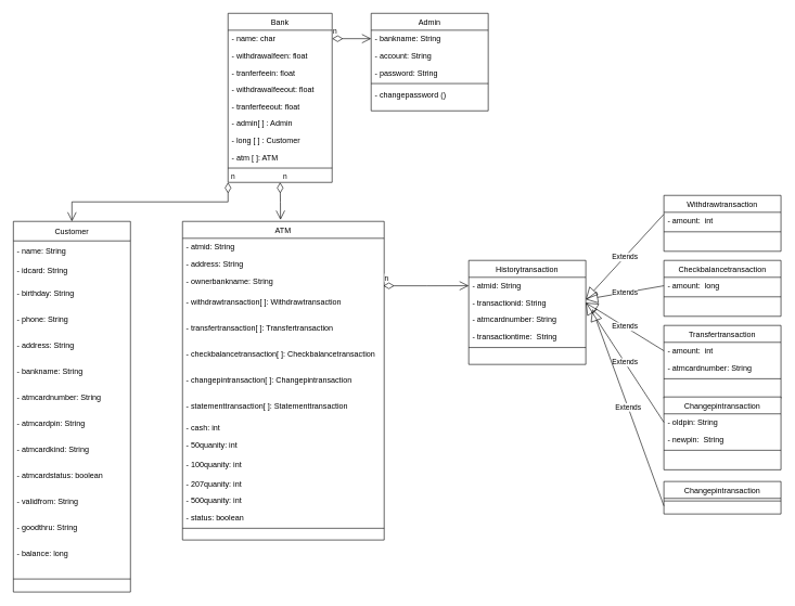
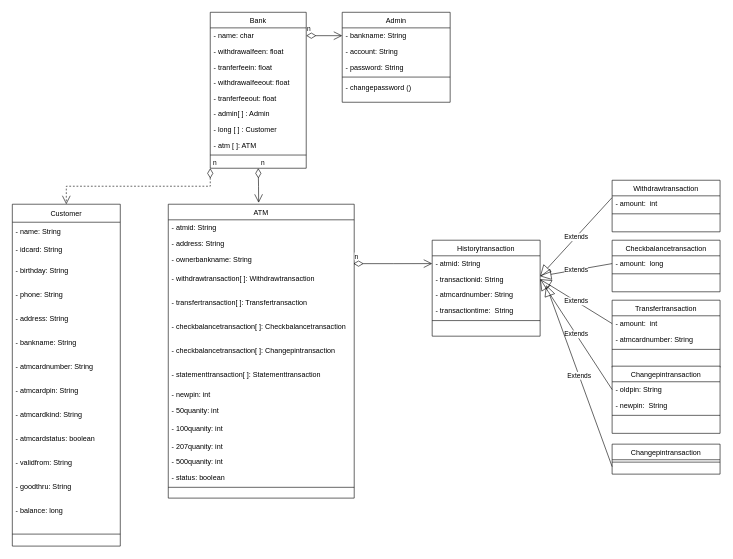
- <mxCell id="73" value="n" style="endArrow=open;html=1;endSize=12;startArrow=diamondThin;startSize=14;startFill=0;edgeStyle=orthogonalEdgeStyle;align=left;verticalAlign=bottom;rounded=0;entryX=0.5;entryY=0;entryDx=0;entryDy=0;exitX=0;exitY=1;exitDx=0;exitDy=0;" parent="1" source="2" target="12" edge="1"><mxGeometry x="-1" y="3" relative="1" as="geometry"><mxPoint x="350" y="270" as="sourcePoint" /><mxPoint x="200" y="290" as="targetPoint" /></mxGeometry></mxCell>
+ <mxCell id="73" value="n" style="endArrow=open;html=1;endSize=12;startArrow=diamondThin;startSize=14;startFill=0;edgeStyle=orthogonalEdgeStyle;align=left;verticalAlign=bottom;rounded=0;entryX=0.5;entryY=0;entryDx=0;entryDy=0;exitX=0;exitY=1;exitDx=0;exitDy=0;dashed=1;" parent="1" source="2" target="12" edge="1"><mxGeometry x="-1" y="3" relative="1" as="geometry"><mxPoint x="350" y="270" as="sourcePoint" /><mxPoint x="200" y="290" as="targetPoint" /></mxGeometry></mxCell>
- <mxCell id="46" value="- changepintransaction[ ]: Changepintransaction" style="text;strokeColor=none;fillColor=none;align=left;verticalAlign=middle;spacingLeft=4;spacingRight=4;overflow=hidden;points=[[0,0.5],[1,0.5]];portConstraint=eastwest;rotatable=0;" vertex="1" parent="39"><mxGeometry y="224" width="310" height="40" as="geometry" /></mxCell>
+ <mxCell id="46" value="- checkbalancetransaction[ ]: Changepintransaction" style="text;strokeColor=none;fillColor=none;align=left;verticalAlign=middle;spacingLeft=4;spacingRight=4;overflow=hidden;points=[[0,0.5],[1,0.5]];portConstraint=eastwest;rotatable=0;" vertex="1" parent="39"><mxGeometry y="224" width="310" height="40" as="geometry" /></mxCell>
- <mxCell id="48" value="- cash: int" style="text;align=left;verticalAlign=top;spacingLeft=4;spacingRight=4;overflow=hidden;rotatable=0;points=[[0,0.5],[1,0.5]];portConstraint=eastwest;rounded=0;shadow=0;html=0;" vertex="1" parent="39"><mxGeometry y="304" width="310" height="26" as="geometry" /></mxCell>
+ <mxCell id="48" value="- newpin: int" style="text;align=left;verticalAlign=top;spacingLeft=4;spacingRight=4;overflow=hidden;rotatable=0;points=[[0,0.5],[1,0.5]];portConstraint=eastwest;rounded=0;shadow=0;html=0;" vertex="1" parent="39"><mxGeometry y="304" width="310" height="26" as="geometry" /></mxCell>
